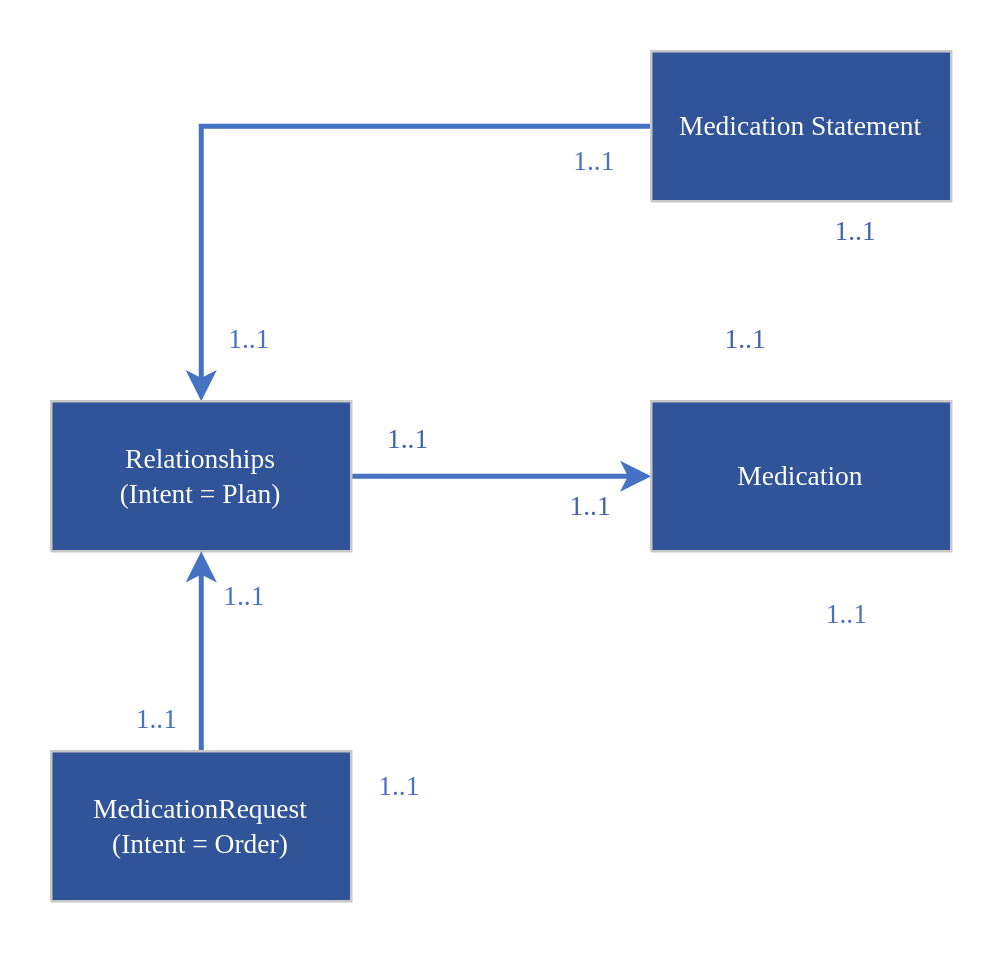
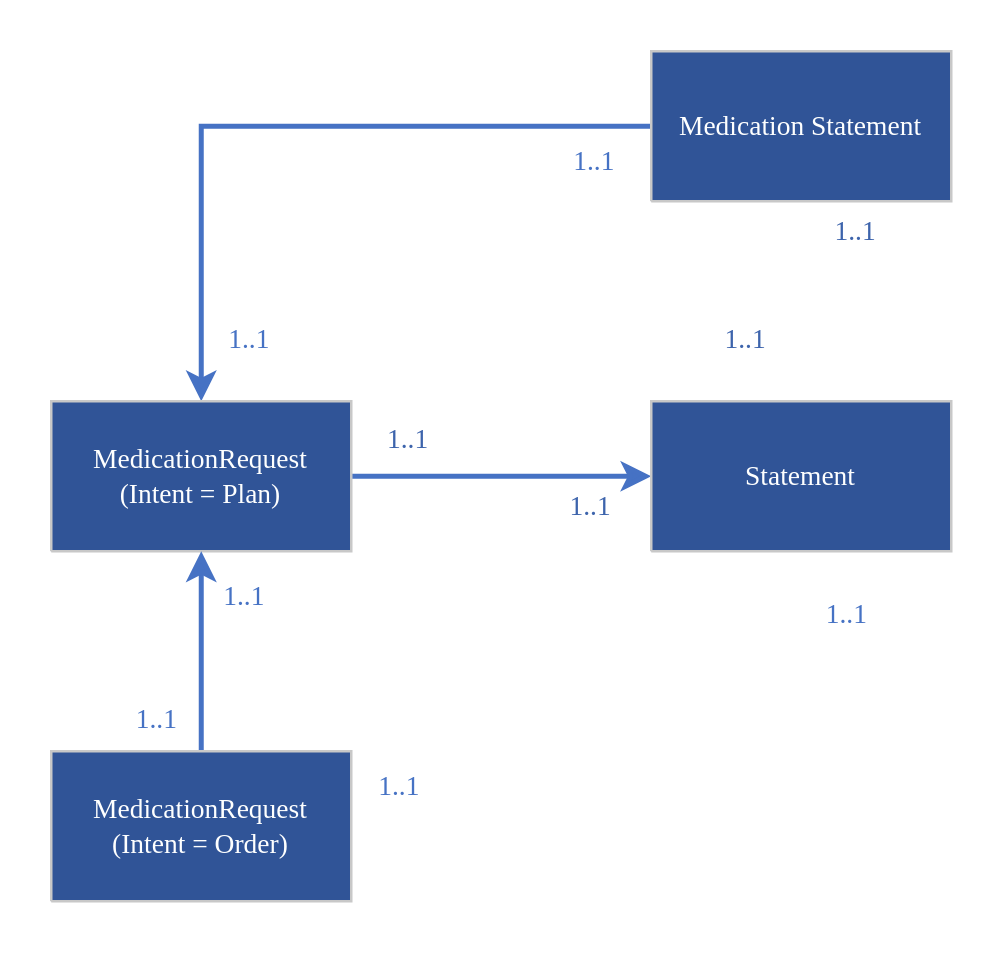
- <mxCell id="5" value="&lt;font style=&quot;font-size: 11px; color: rgb(254, 255, 255); direction: ltr; letter-spacing: 0px; line-height: 120%; opacity: 1;&quot;&gt;Relationships&lt;br style=&quot;font-size: 11px;&quot;&gt;(Intent = Plan)&lt;br style=&quot;font-size: 11px;&quot;&gt;&lt;/font&gt;" style="verticalAlign=middle;align=center;vsdxID=1084;fillColor=#305497;gradientColor=none;shape=stencil(nZBLDoAgDERP0z3SIyjew0SURgSD+Lu9kMZoXLhwN9O+tukAlrNpJg1SzDH4QW/URgNYgZTkjA4UkwJUgGXng+6DX1zLfmoymdXo17xh5zmRJ6Q42BWCfc2oJfdAr+Yv+AP9Cb7OJ3H/2JG1HNGz/84klThPVCc=);strokeColor=#c8c8c8;spacingTop=-1;spacingBottom=-1;spacingLeft=-1;spacingRight=-1;labelBackgroundColor=none;rounded=0;html=1;whiteSpace=wrap;fontFamily=Verdana;fontSize=11;" parent="1" vertex="1"><mxGeometry x="20" y="160" width="120" height="60" as="geometry" /></mxCell>
+ <mxCell id="5" value="&lt;font style=&quot;font-size: 11px; color: rgb(254, 255, 255); direction: ltr; letter-spacing: 0px; line-height: 120%; opacity: 1;&quot;&gt;MedicationRequest&lt;br style=&quot;font-size: 11px;&quot;&gt;(Intent = Plan)&lt;br style=&quot;font-size: 11px;&quot;&gt;&lt;/font&gt;" style="verticalAlign=middle;align=center;vsdxID=1084;fillColor=#305497;gradientColor=none;shape=stencil(nZBLDoAgDERP0z3SIyjew0SURgSD+Lu9kMZoXLhwN9O+tukAlrNpJg1SzDH4QW/URgNYgZTkjA4UkwJUgGXng+6DX1zLfmoymdXo17xh5zmRJ6Q42BWCfc2oJfdAr+Yv+AP9Cb7OJ3H/2JG1HNGz/84klThPVCc=);strokeColor=#c8c8c8;spacingTop=-1;spacingBottom=-1;spacingLeft=-1;spacingRight=-1;labelBackgroundColor=none;rounded=0;html=1;whiteSpace=wrap;fontFamily=Verdana;fontSize=11;" parent="1" vertex="1"><mxGeometry x="20" y="160" width="120" height="60" as="geometry" /></mxCell>
- <mxCell id="8" value="&lt;font style=&quot;font-size: 11px; color: rgb(254, 255, 255); direction: ltr; letter-spacing: 0px; line-height: 120%; opacity: 1;&quot;&gt;Medication&lt;br style=&quot;font-size: 11px;&quot;&gt;&lt;/font&gt;" style="verticalAlign=middle;align=center;vsdxID=1089;fillColor=#305497;gradientColor=none;shape=stencil(nZBLDoAgDERP0z3SIyjew0SURgSD+Lu9kMZoXLhwN9O+tukAlrNpJg1SzDH4QW/URgNYgZTkjA4UkwJUgGXng+6DX1zLfmoymdXo17xh5zmRJ6Q42BWCfc2oJfdAr+Yv+AP9Cb7OJ3H/2JG1HNGz/84klThPVCc=);strokeColor=#c8c8c8;spacingTop=-1;spacingBottom=-1;spacingLeft=-1;spacingRight=-1;labelBackgroundColor=none;rounded=0;html=1;whiteSpace=wrap;fontFamily=Verdana;fontSize=11;" parent="1" vertex="1"><mxGeometry x="260" y="160" width="120" height="60" as="geometry" /></mxCell>
+ <mxCell id="8" value="&lt;font style=&quot;font-size: 11px; color: rgb(254, 255, 255); direction: ltr; letter-spacing: 0px; line-height: 120%; opacity: 1;&quot;&gt;Statement&lt;br style=&quot;font-size: 11px;&quot;&gt;&lt;/font&gt;" style="verticalAlign=middle;align=center;vsdxID=1089;fillColor=#305497;gradientColor=none;shape=stencil(nZBLDoAgDERP0z3SIyjew0SURgSD+Lu9kMZoXLhwN9O+tukAlrNpJg1SzDH4QW/URgNYgZTkjA4UkwJUgGXng+6DX1zLfmoymdXo17xh5zmRJ6Q42BWCfc2oJfdAr+Yv+AP9Cb7OJ3H/2JG1HNGz/84klThPVCc=);strokeColor=#c8c8c8;spacingTop=-1;spacingBottom=-1;spacingLeft=-1;spacingRight=-1;labelBackgroundColor=none;rounded=0;html=1;whiteSpace=wrap;fontFamily=Verdana;fontSize=11;" parent="1" vertex="1"><mxGeometry x="260" y="160" width="120" height="60" as="geometry" /></mxCell>
